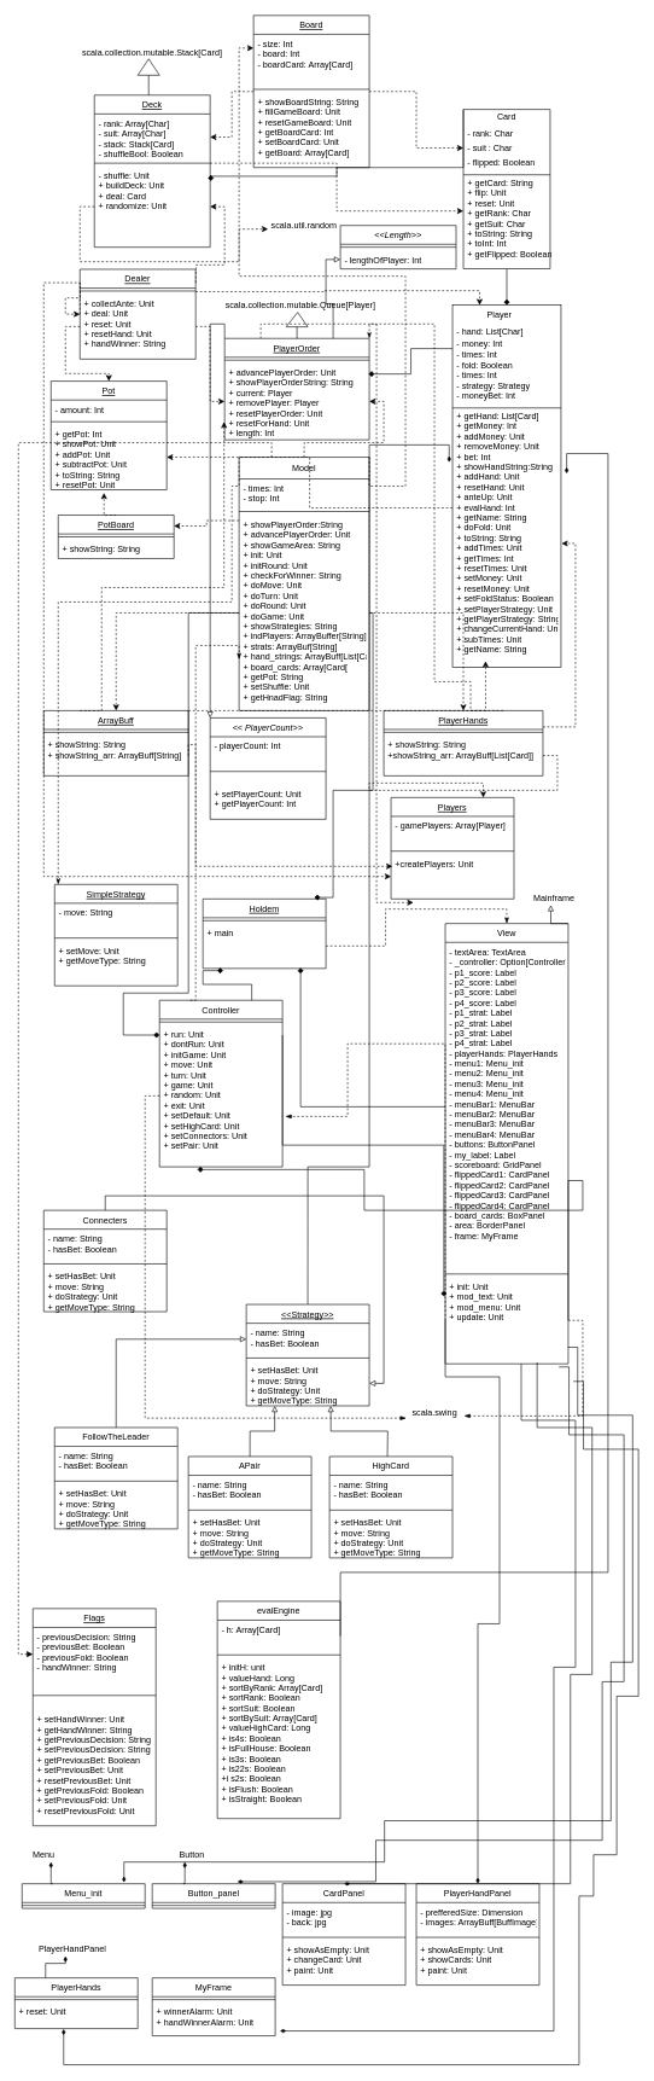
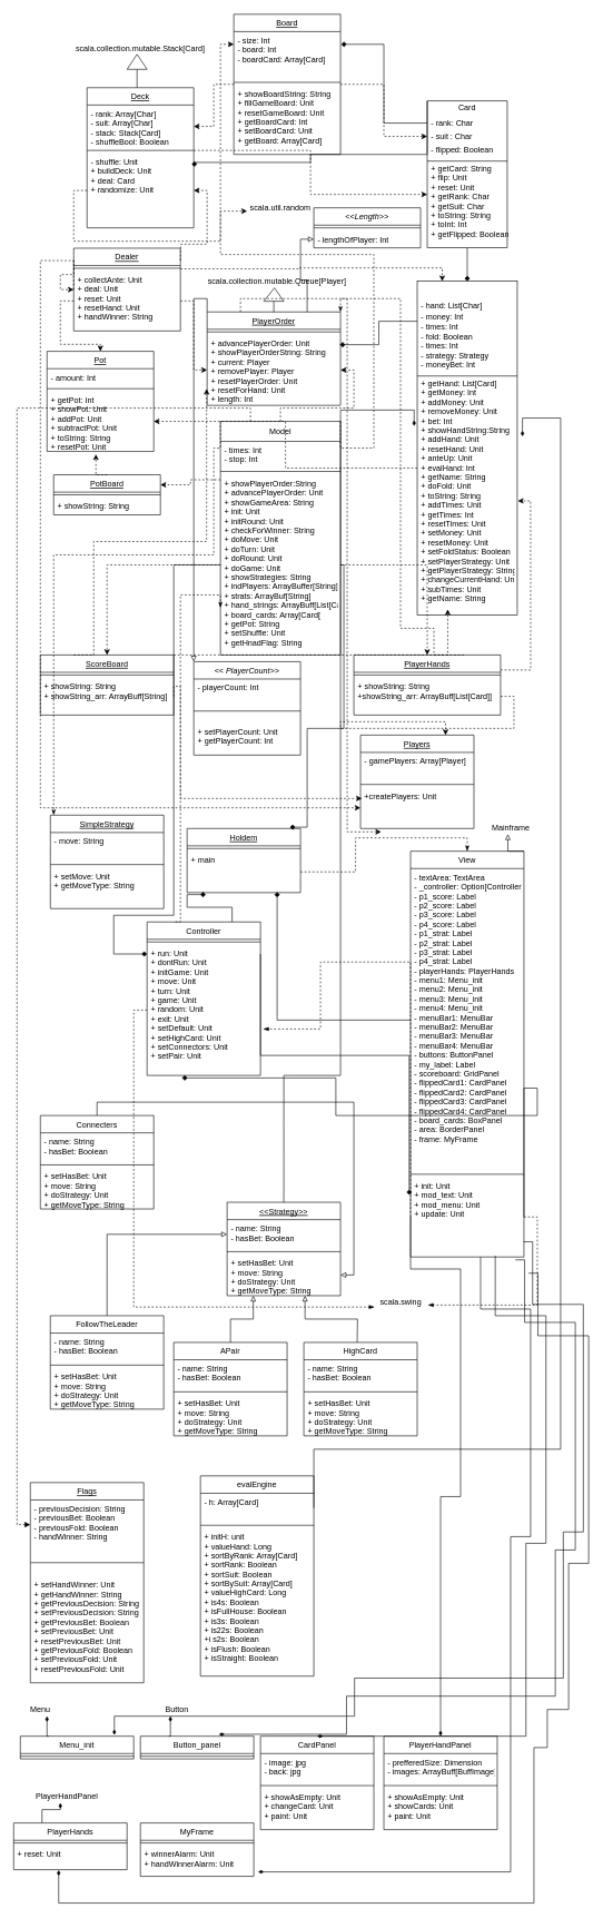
+ <mxCell id="6" style="edgeStyle=orthogonalEdgeStyle;rounded=0;orthogonalLoop=1;jettySize=auto;html=1;exitX=0;exitY=0.5;exitDx=0;exitDy=0;entryX=1.006;entryY=0.086;entryDx=0;entryDy=0;entryPerimeter=0;endArrow=diamond;endFill=1;" parent="1" source="7" target="23" edge="1"><mxGeometry relative="1" as="geometry" /></mxCell>
- <mxCell id="11" value="Player" style="text;html=1;strokeColor=none;fillColor=none;align=center;verticalAlign=middle;whiteSpace=wrap;rounded=0;startSize=26;" parent="1" vertex="1"><mxGeometry x="670" y="422.5" width="40" height="20" as="geometry" /></mxCell>
- <mxCell id="117" value="ArrayBuff" style="swimlane;fontStyle=4;childLayout=stackLayout;horizontal=1;startSize=26;fillColor=none;horizontalStack=0;resizeParent=1;resizeParentMax=0;resizeLast=0;collapsible=1;marginBottom=0;" parent="1" vertex="1"><mxGeometry x="60" y="980" width="200" height="90" as="geometry" /></mxCell>
+ <mxCell id="117" value="ScoreBoard" style="swimlane;fontStyle=4;childLayout=stackLayout;horizontal=1;startSize=26;fillColor=none;horizontalStack=0;resizeParent=1;resizeParentMax=0;resizeLast=0;collapsible=1;marginBottom=0;" parent="1" vertex="1"><mxGeometry x="60" y="980" width="200" height="90" as="geometry" /></mxCell>
